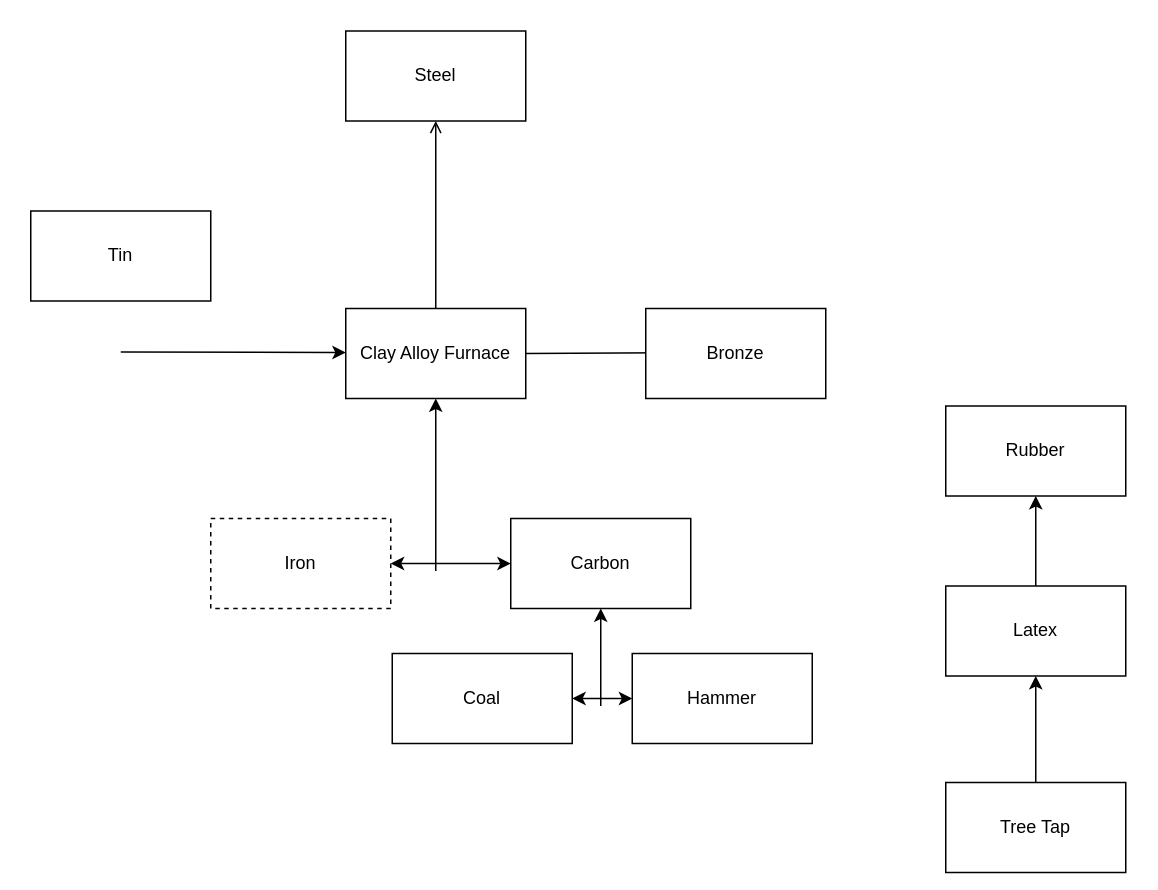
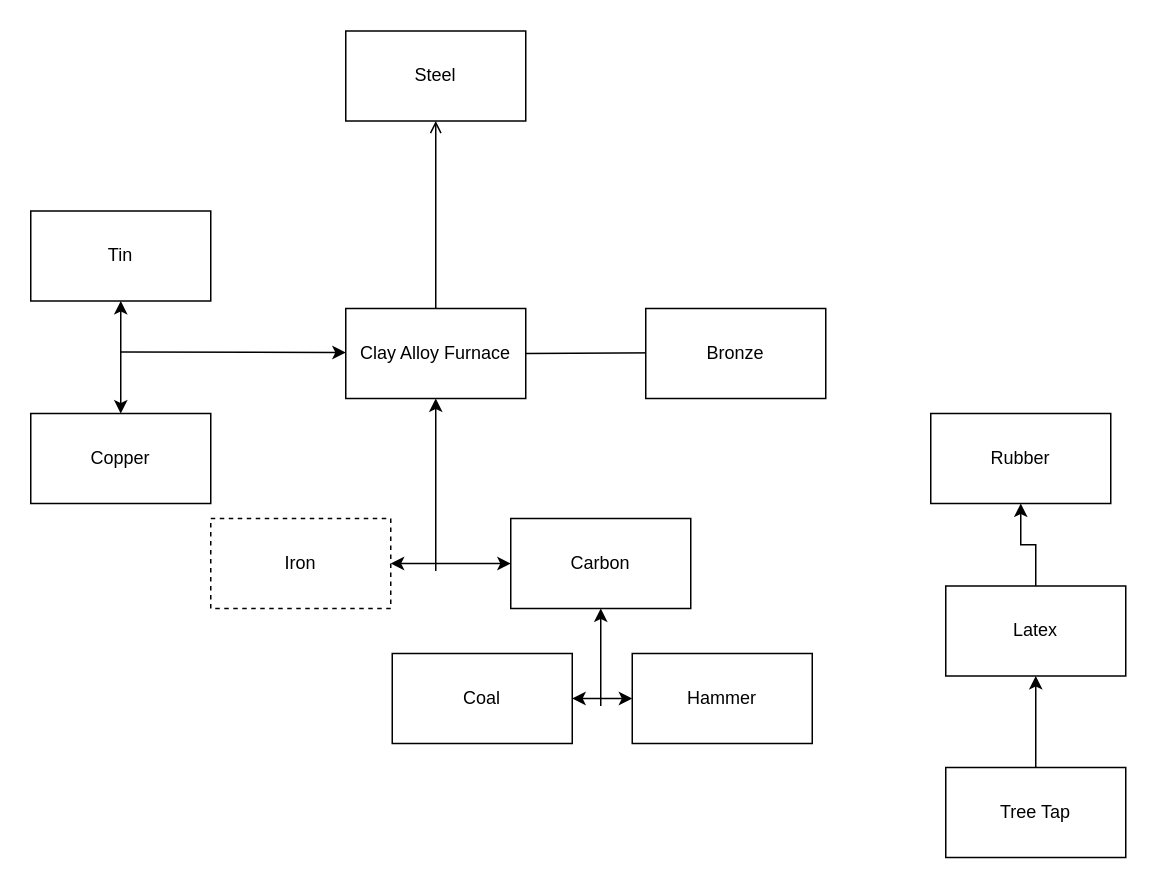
+ <mxCell id="16" value="" style="endArrow=classic;startArrow=classic;html=1;rounded=0;entryX=0.5;entryY=0;entryDx=0;entryDy=0;exitX=0.5;exitY=1;exitDx=0;exitDy=0;" edge="1" parent="1" source="15" target="14"><mxGeometry width="50" height="50" relative="1" as="geometry"><mxPoint x="260" y="461" as="sourcePoint" /><mxPoint x="340" y="461" as="targetPoint" /></mxGeometry></mxCell>
- <mxCell id="22" value="Rubber" style="rounded=0;whiteSpace=wrap;html=1;" vertex="1" parent="1"><mxGeometry x="630" y="270" width="120" height="60" as="geometry" /></mxCell>
+ <mxCell id="22" value="Rubber" style="rounded=0;whiteSpace=wrap;html=1;" vertex="1" parent="1"><mxGeometry x="620" y="275" width="120" height="60" as="geometry" /></mxCell>
+ <mxCell id="14" value="Copper" style="rounded=0;whiteSpace=wrap;html=1;" vertex="1" parent="1"><mxGeometry x="20" y="275" width="120" height="60" as="geometry" /></mxCell>
- <mxCell id="19" value="Tree Tap" style="rounded=0;whiteSpace=wrap;html=1;" vertex="1" parent="1"><mxGeometry x="630" y="521" width="120" height="60" as="geometry" /></mxCell>
+ <mxCell id="19" value="Tree Tap" style="rounded=0;whiteSpace=wrap;html=1;" vertex="1" parent="1"><mxGeometry x="630" y="511" width="120" height="60" as="geometry" /></mxCell>
